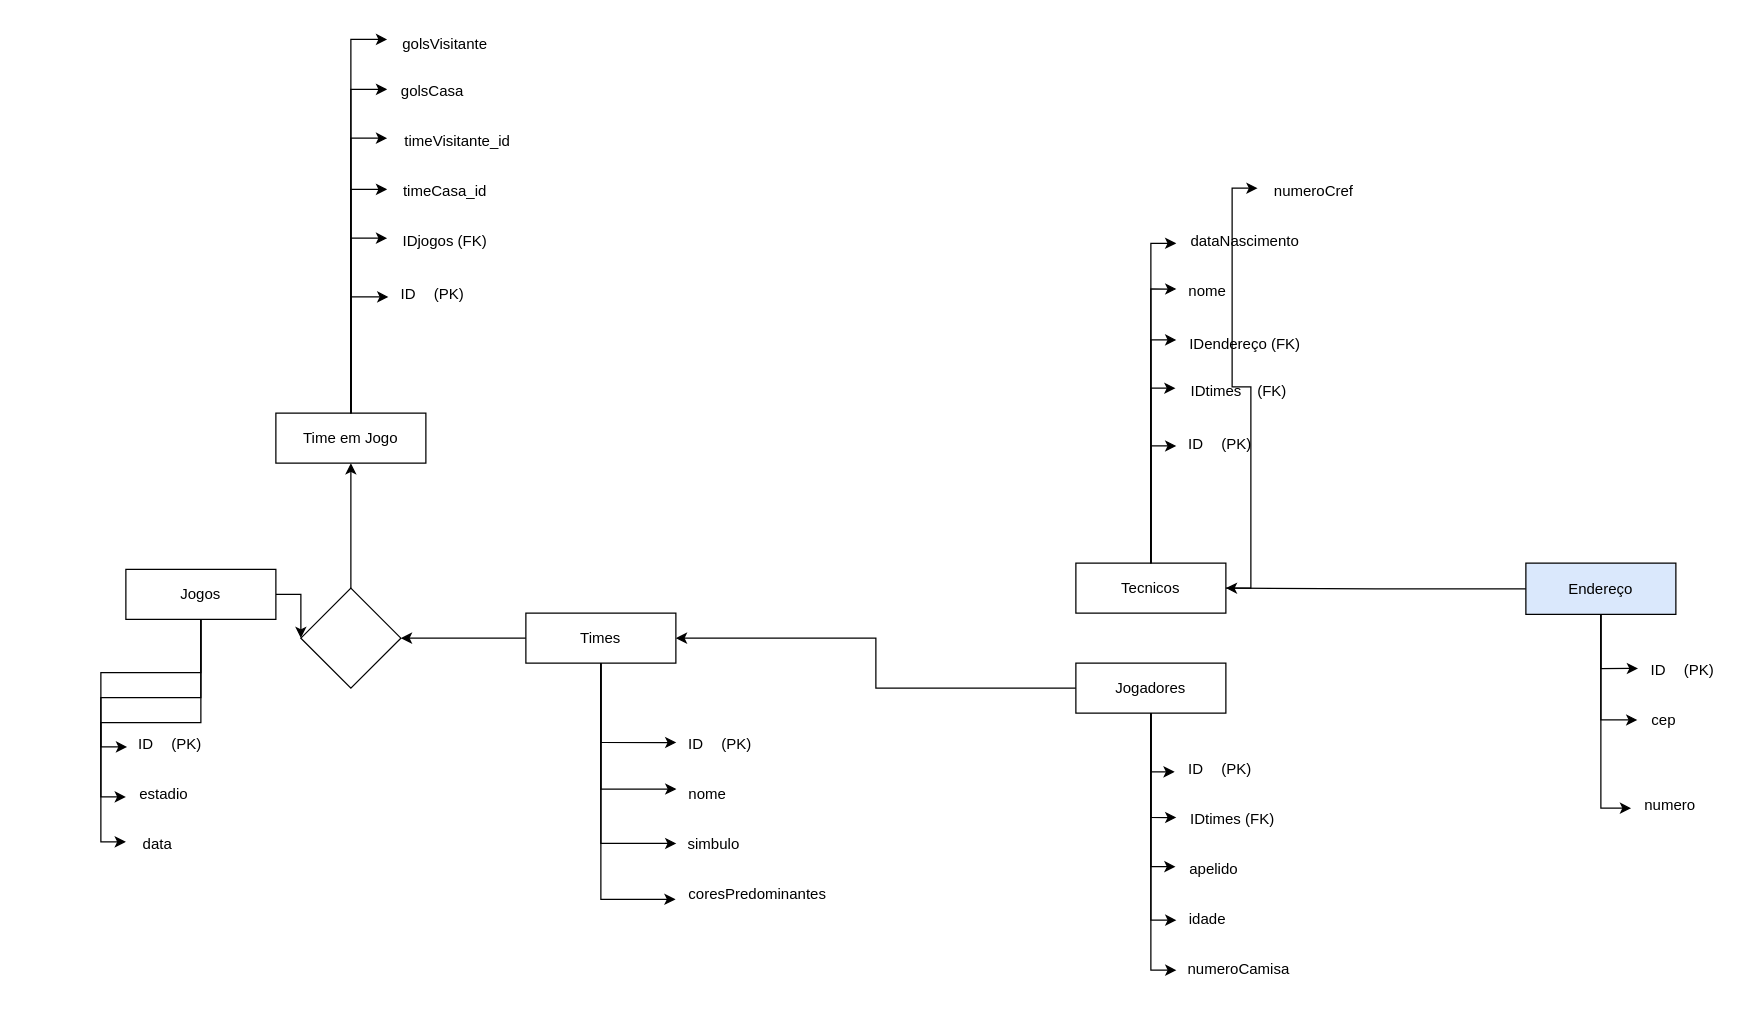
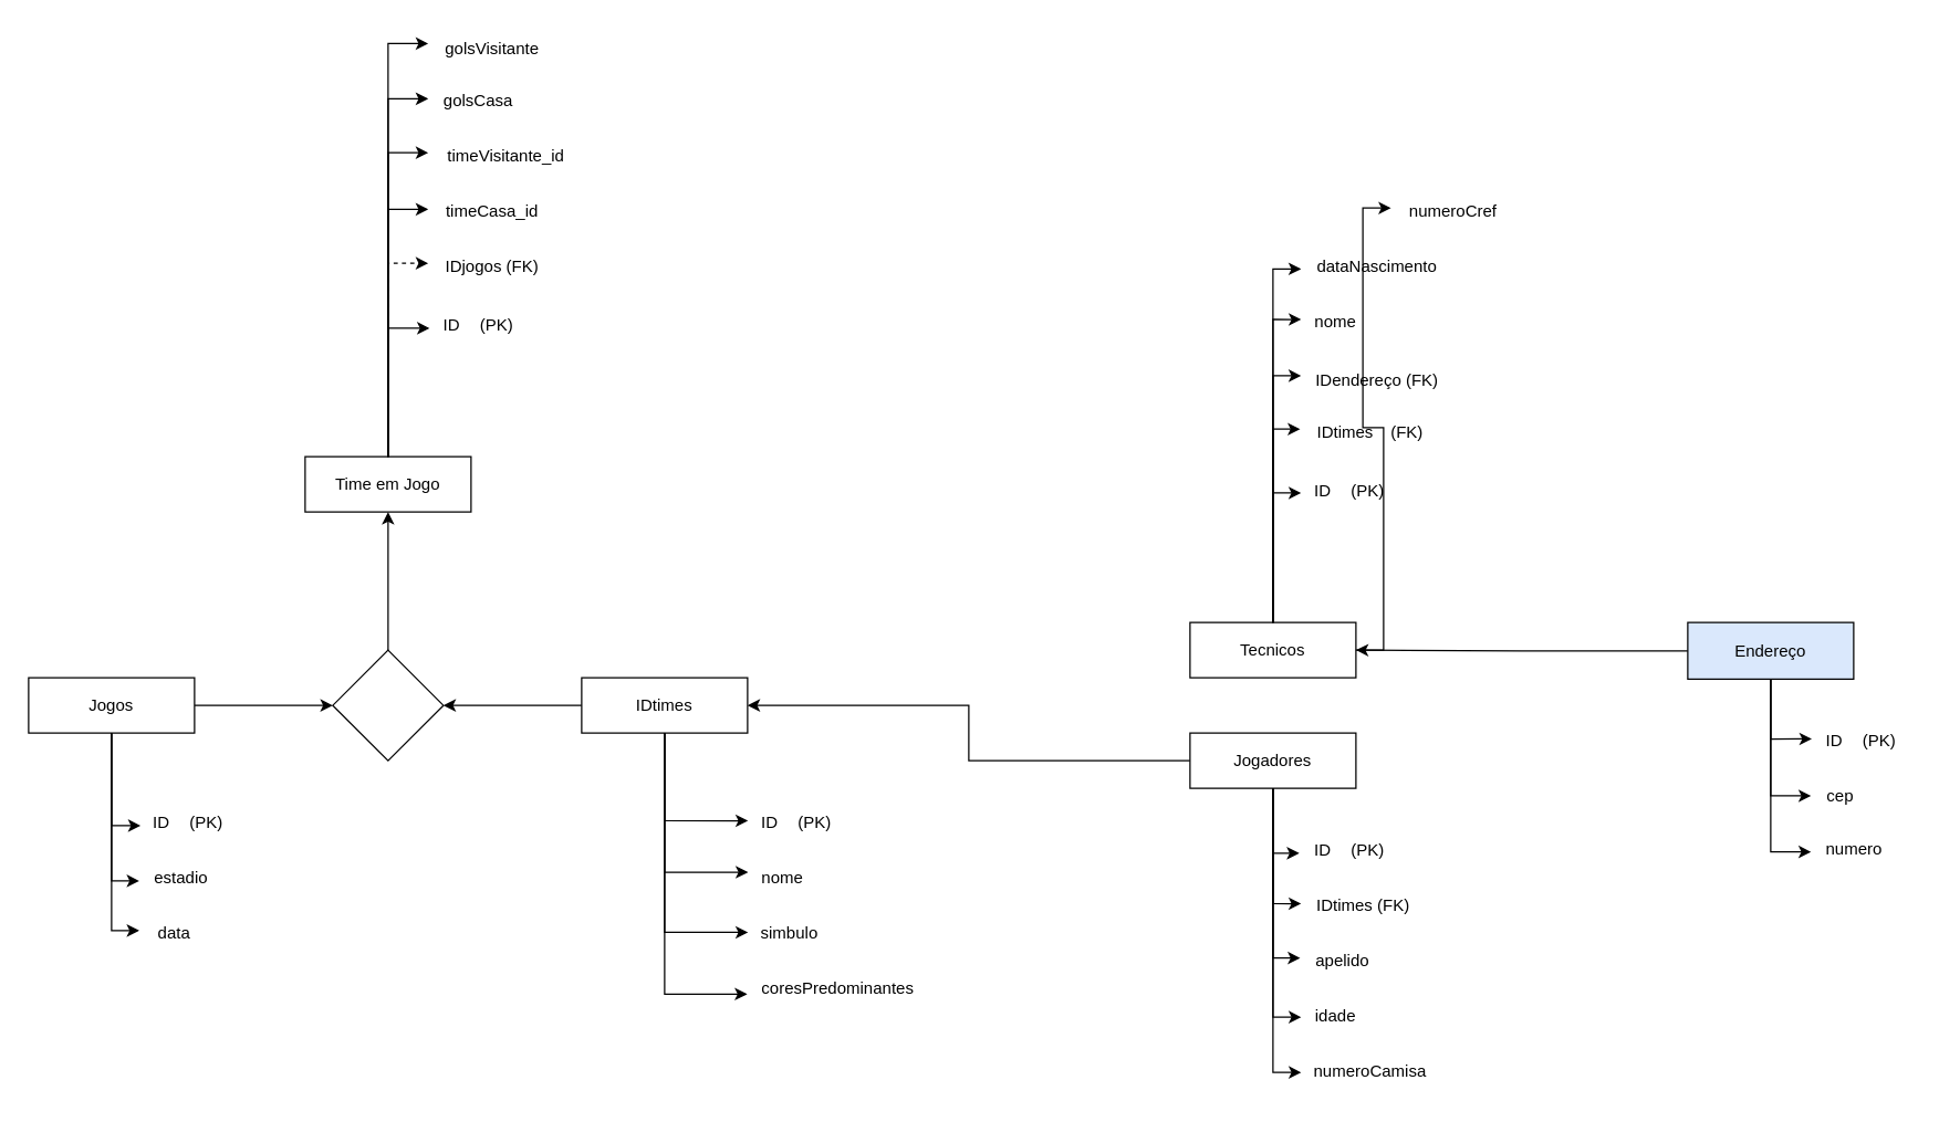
- <mxCell id="63" style="edgeStyle=orthogonalEdgeStyle;rounded=0;orthogonalLoop=1;jettySize=auto;html=1;entryX=-0.011;entryY=0.4;entryDx=0;entryDy=0;entryPerimeter=0;" edge="1" parent="1" source="55" target="57"><mxGeometry relative="1" as="geometry" /></mxCell>
+ <mxCell id="63" style="edgeStyle=orthogonalEdgeStyle;rounded=0;orthogonalLoop=1;jettySize=auto;html=1;entryX=-0.011;entryY=0.4;entryDx=0;entryDy=0;entryPerimeter=0;dashed=1;" edge="1" parent="1" source="55" target="57"><mxGeometry relative="1" as="geometry" /></mxCell>
- <mxCell id="46" value="Jogos" style="whiteSpace=wrap;html=1;" vertex="1" parent="1"><mxGeometry x="100" y="455" width="120" height="40" as="geometry" /></mxCell>
+ <mxCell id="46" value="Jogos" style="whiteSpace=wrap;html=1;" vertex="1" parent="1"><mxGeometry x="20" y="490" width="120" height="40" as="geometry" /></mxCell>
- <mxCell id="3" value="Times" style="rounded=0;whiteSpace=wrap;html=1;" vertex="1" parent="1"><mxGeometry y="490" width="120" height="40" as="geometry" x="420" /></mxCell>
+ <mxCell id="3" value="IDtimes" style="rounded=0;whiteSpace=wrap;html=1;" vertex="1" parent="1"><mxGeometry y="490" width="120" height="40" as="geometry" x="420" /></mxCell>
- <mxCell id="41" value="numero" style="text;html=1;align=center;verticalAlign=middle;resizable=0;points=[];autosize=1;strokeColor=none;fillColor=none;" vertex="1" parent="1"><mxGeometry x="1305" y="629" width="60" height="30" as="geometry" /></mxCell>
+ <mxCell id="41" value="numero" style="text;html=1;align=center;verticalAlign=middle;resizable=0;points=[];autosize=1;strokeColor=none;fillColor=none;" vertex="1" parent="1"><mxGeometry x="1310" y="599" width="60" height="30" as="geometry" /></mxCell>
